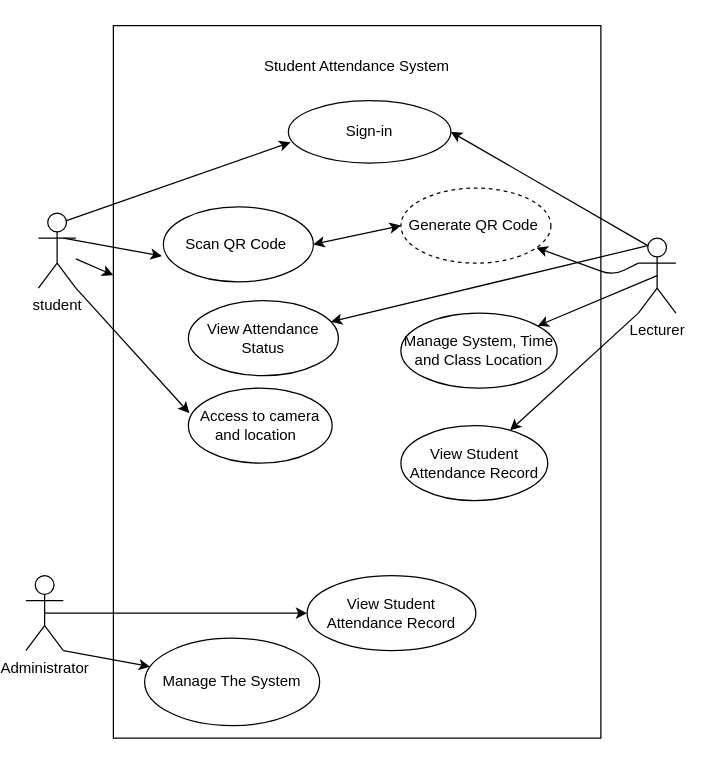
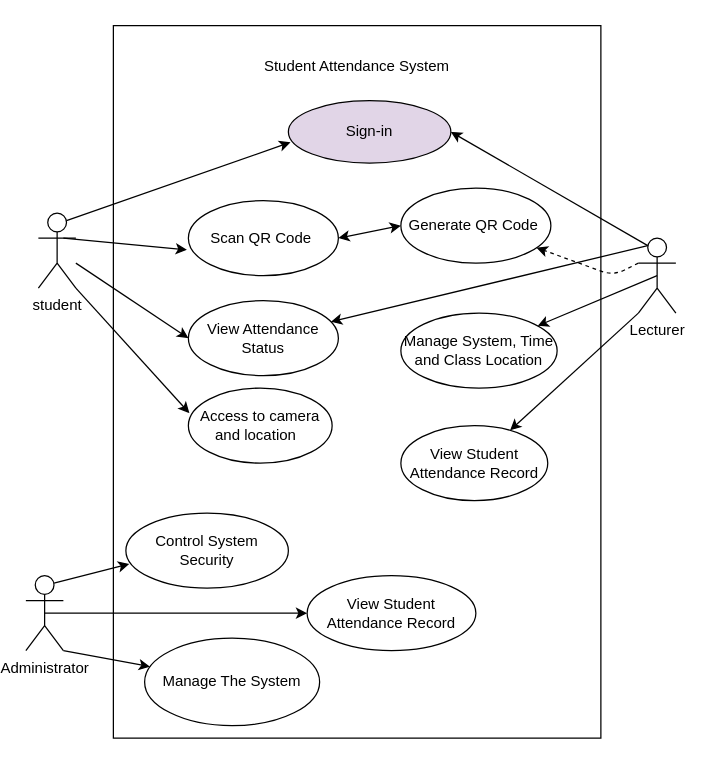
- <mxCell id="26" value="Sign-in" style="ellipse;whiteSpace=wrap;html=1;" vertex="1" parent="1"><mxGeometry x="230" y="80" width="130" height="50" as="geometry" /></mxCell>
+ <mxCell id="26" value="Sign-in" style="ellipse;whiteSpace=wrap;html=1;fillColor=#e1d5e7;" vertex="1" parent="1"><mxGeometry x="230" y="80" width="130" height="50" as="geometry" /></mxCell>
- <mxCell id="12" value="Generate QR Code&amp;nbsp;" style="ellipse;whiteSpace=wrap;html=1;dashed=1;" vertex="1" parent="1"><mxGeometry x="320" y="150" width="120" height="60" as="geometry" /></mxCell>
+ <mxCell id="12" value="Generate QR Code&amp;nbsp;" style="ellipse;whiteSpace=wrap;html=1;" vertex="1" parent="1"><mxGeometry x="320" y="150" width="120" height="60" as="geometry" /></mxCell>
- <mxCell id="4" value="Scan QR Code&amp;nbsp;" style="ellipse;whiteSpace=wrap;html=1;" vertex="1" parent="1"><mxGeometry x="130" y="165" width="120" height="60" as="geometry" /></mxCell>
+ <mxCell id="4" value="Scan QR Code&amp;nbsp;" style="ellipse;whiteSpace=wrap;html=1;" vertex="1" parent="1"><mxGeometry x="150" y="160" width="120" height="60" as="geometry" /></mxCell>
- <mxCell id="23" value="" style="endArrow=classic;html=1;" edge="1" parent="1" source="2" target="3"><mxGeometry width="50" height="50" relative="1" as="geometry"><mxPoint x="60" y="210" as="sourcePoint" /><mxPoint x="110" y="160" as="targetPoint" /></mxGeometry></mxCell>
+ <mxCell id="23" value="" style="endArrow=classic;html=1;entryX=0;entryY=0.5;entryDx=0;entryDy=0;" edge="1" parent="1" source="2" target="5"><mxGeometry width="50" height="50" relative="1" as="geometry"><mxPoint x="60" y="210" as="sourcePoint" /><mxPoint x="110" y="160" as="targetPoint" /></mxGeometry></mxCell>
- <mxCell id="7" style="edgeStyle=none;html=1;exitX=0;exitY=0.333;exitDx=0;exitDy=0;exitPerimeter=0;" edge="1" parent="1" source="11" target="12"><mxGeometry relative="1" as="geometry"><Array as="points"><mxPoint x="490" y="220" /></Array></mxGeometry></mxCell>
+ <mxCell id="7" style="edgeStyle=none;html=1;exitX=0;exitY=0.333;exitDx=0;exitDy=0;exitPerimeter=0;dashed=1;" edge="1" parent="1" source="11" target="12"><mxGeometry relative="1" as="geometry"><Array as="points"><mxPoint x="490" y="220" /></Array></mxGeometry></mxCell>
+ <mxCell id="19" value="Control System Security" style="ellipse;whiteSpace=wrap;html=1;" vertex="1" parent="1"><mxGeometry x="100" y="410" width="130" height="60" as="geometry" /></mxCell>
+ <mxCell id="15" style="edgeStyle=none;html=1;exitX=0.75;exitY=0.1;exitDx=0;exitDy=0;exitPerimeter=0;entryX=0.021;entryY=0.678;entryDx=0;entryDy=0;entryPerimeter=0;" edge="1" parent="1" source="18" target="19"><mxGeometry relative="1" as="geometry" /></mxCell>
